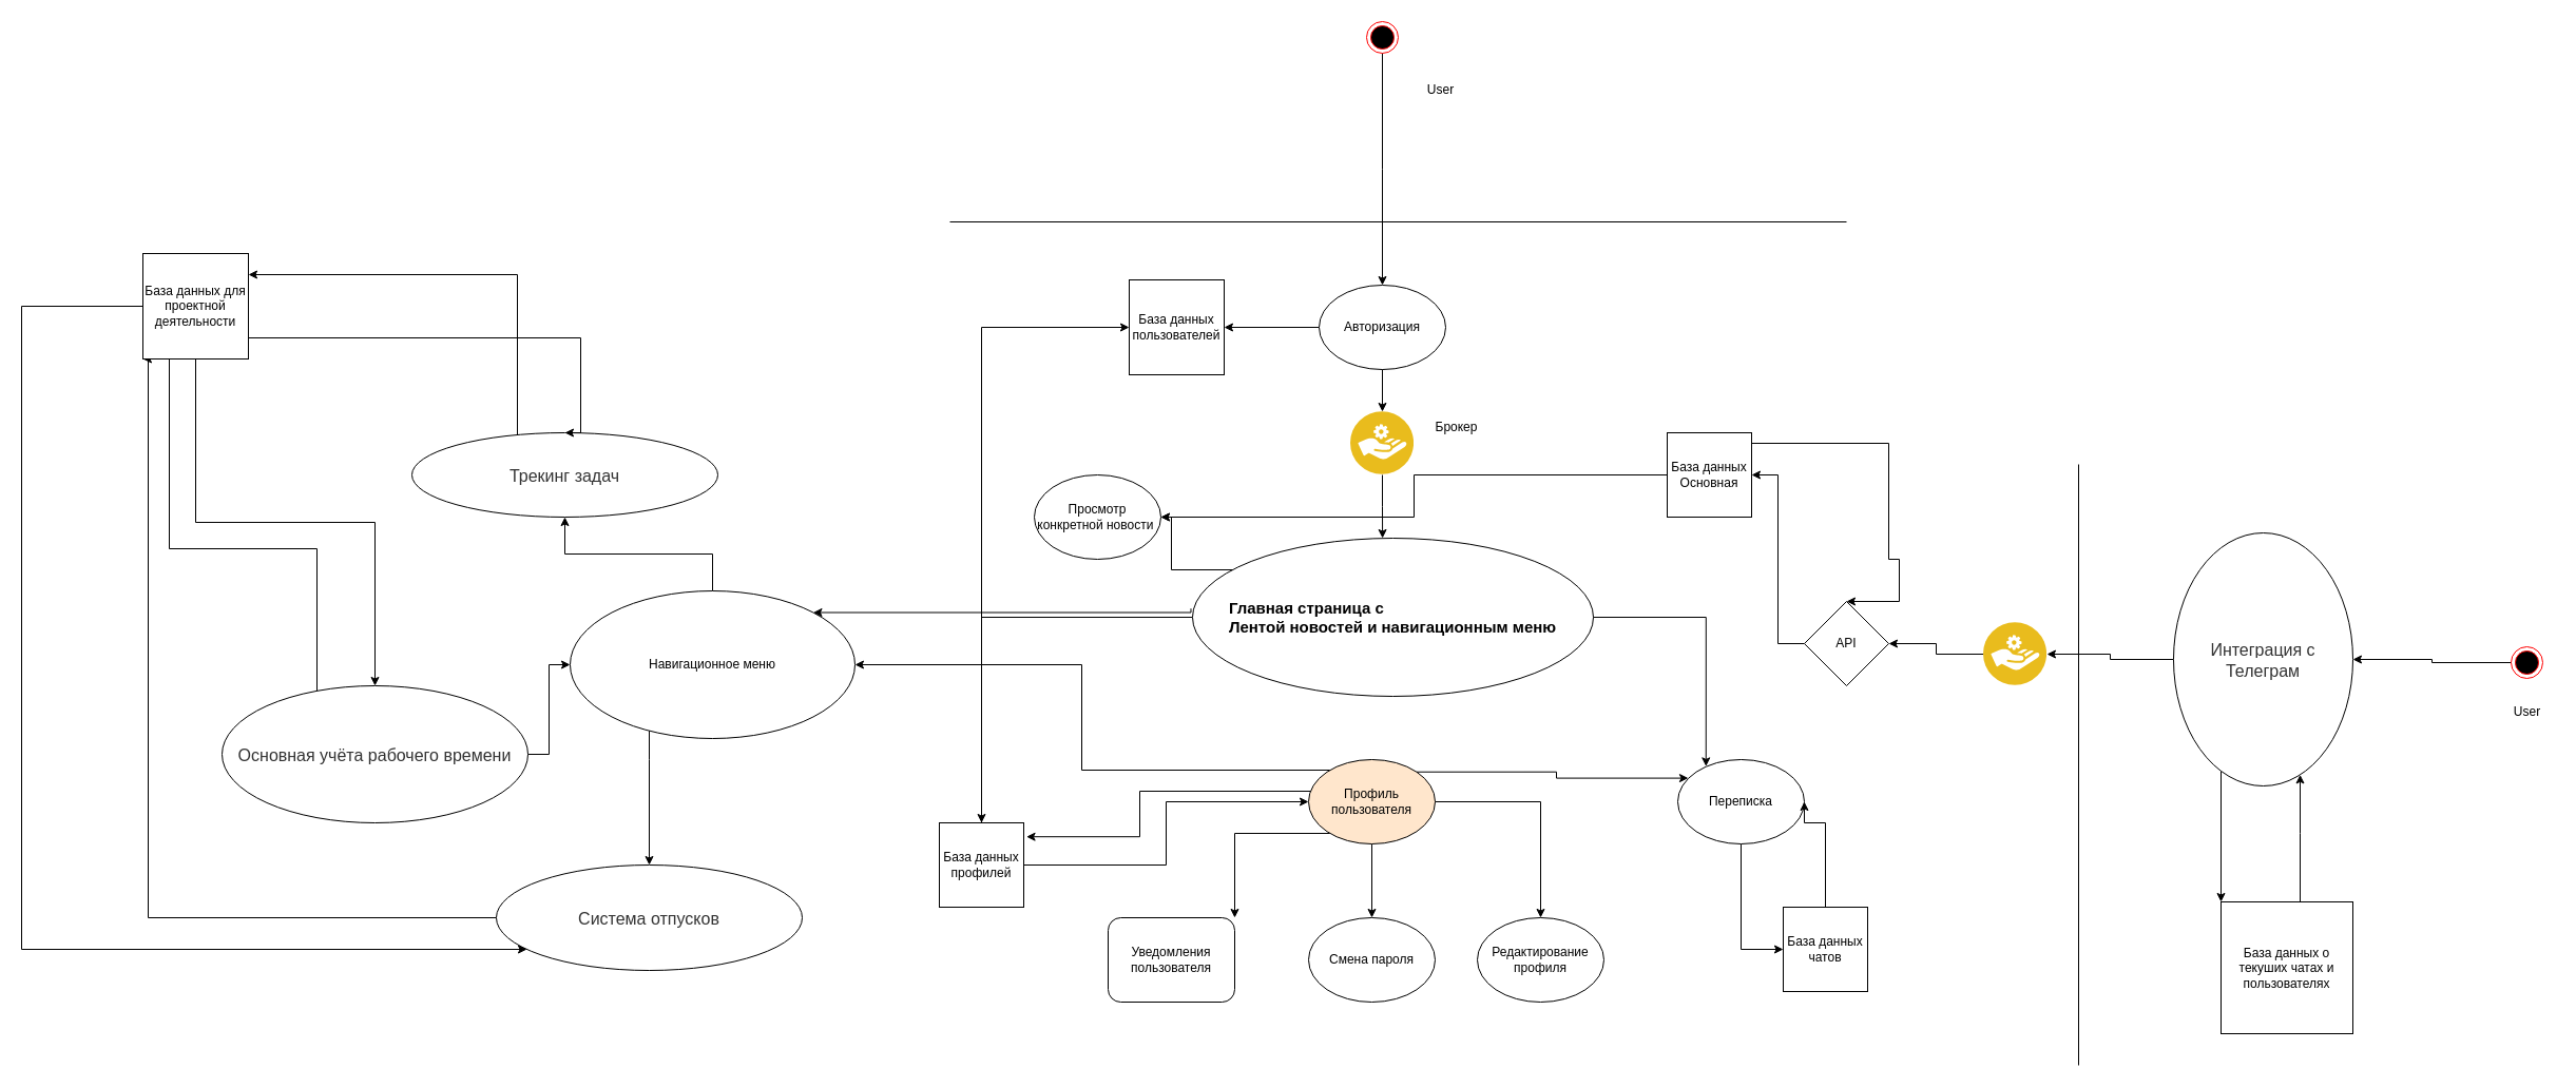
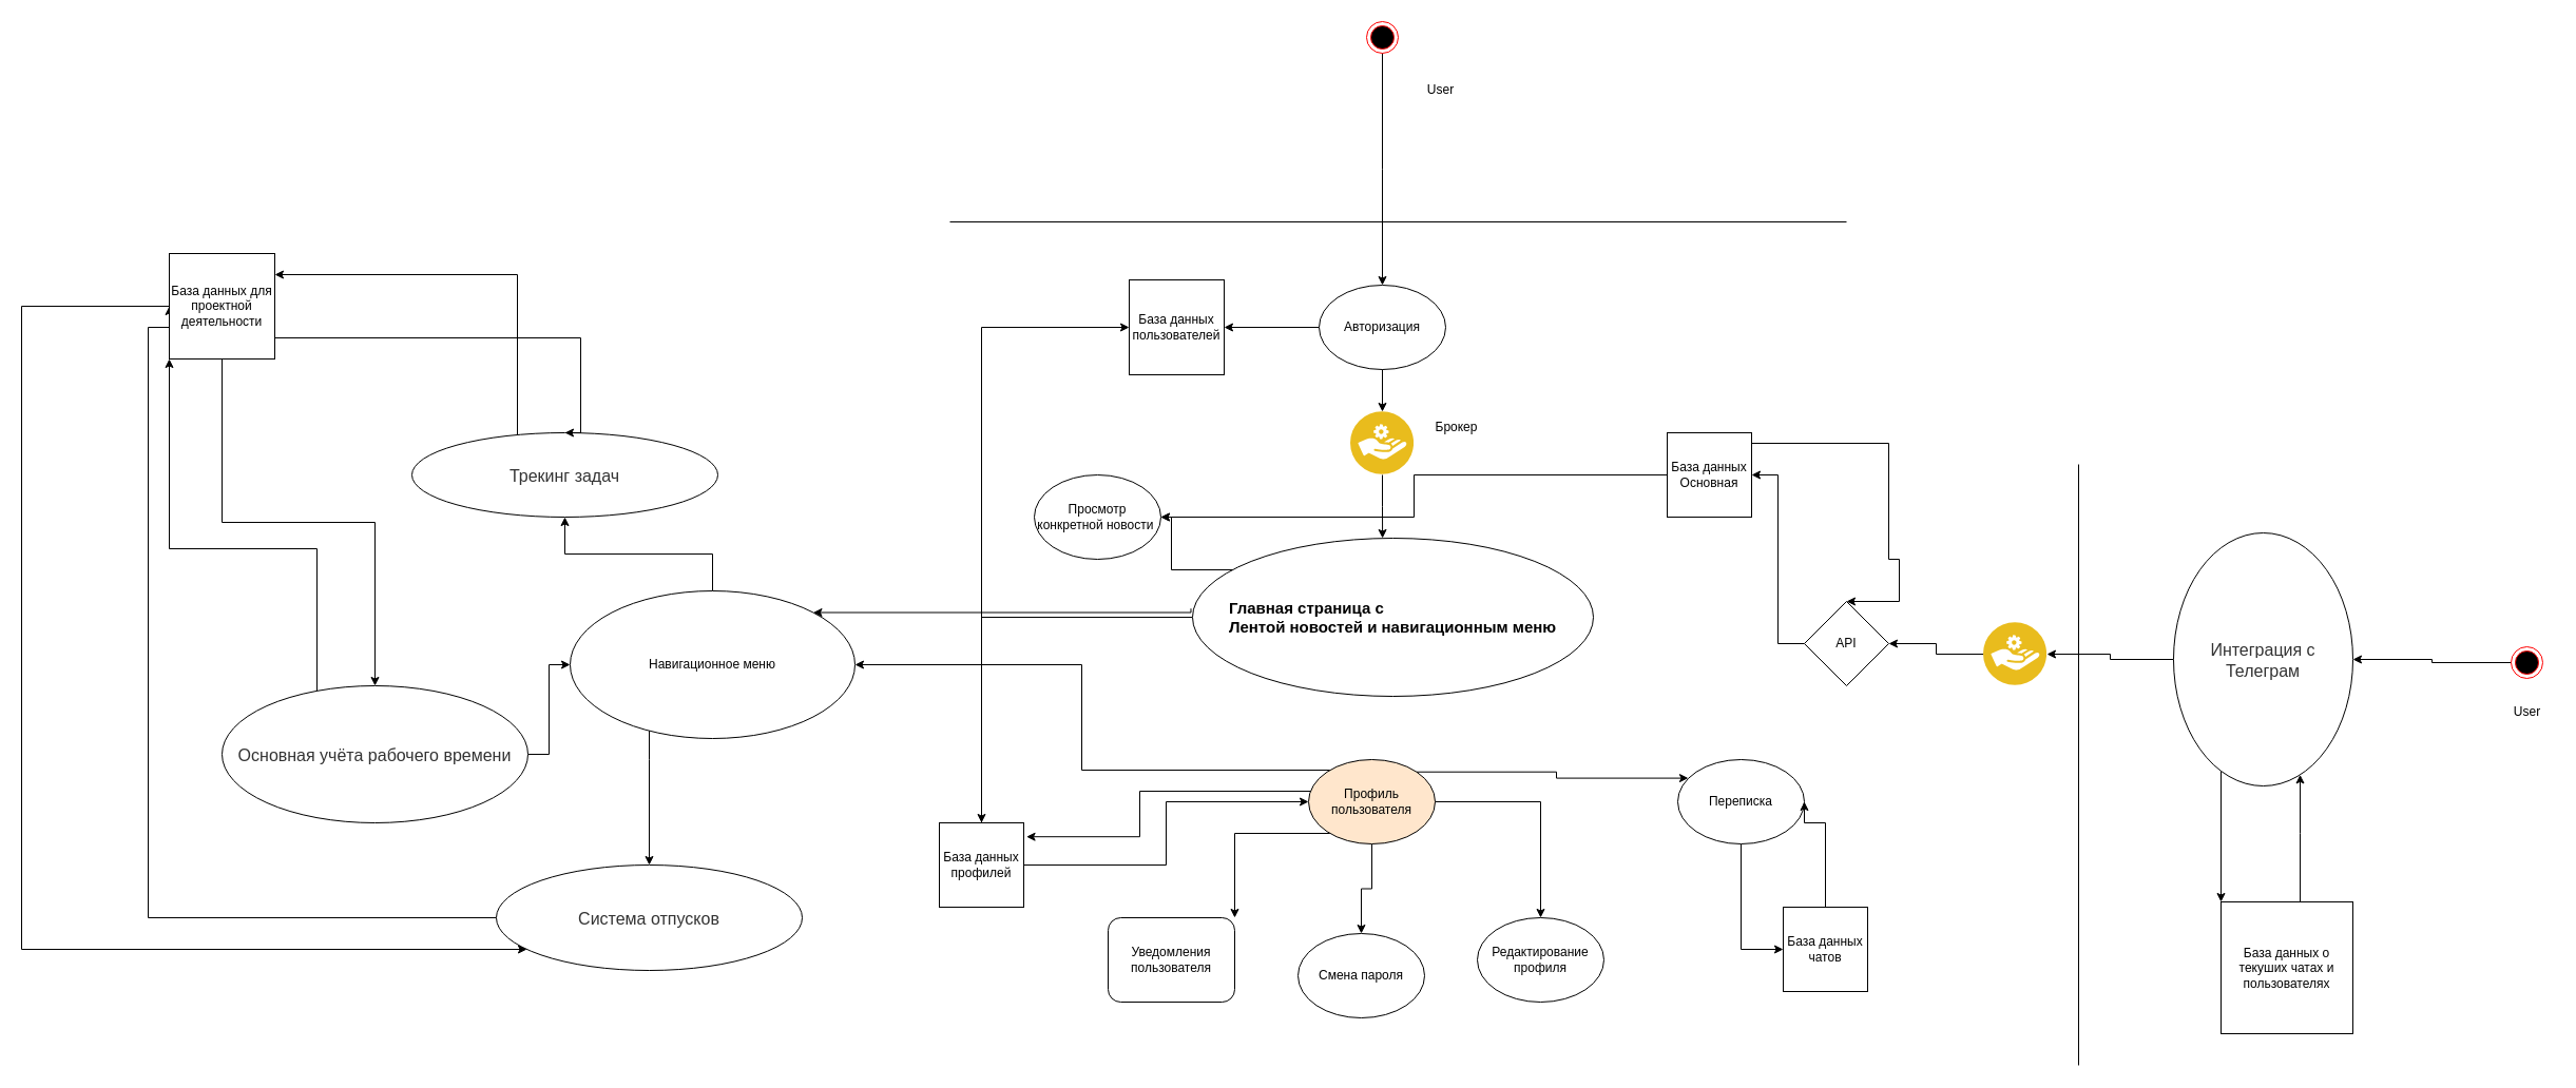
- <mxCell id="55" value="База данных для проектной деятельности" style="whiteSpace=wrap;html=1;aspect=fixed;" vertex="1" parent="1"><mxGeometry x="135" y="240" width="100" height="100" as="geometry" /></mxCell>
+ <mxCell id="55" value="База данных для проектной деятельности" style="whiteSpace=wrap;html=1;aspect=fixed;" vertex="1" parent="1"><mxGeometry x="160" y="240" width="100" height="100" as="geometry" /></mxCell>
- <mxCell id="25" style="edgeStyle=orthogonalEdgeStyle;rounded=0;orthogonalLoop=1;jettySize=auto;html=1;entryX=0.223;entryY=0.08;entryDx=0;entryDy=0;entryPerimeter=0;" edge="1" parent="1" source="12" target="24"><mxGeometry relative="1" as="geometry" /></mxCell>
- <mxCell id="19" value="Смена пароля" style="ellipse;whiteSpace=wrap;html=1;" vertex="1" parent="1"><mxGeometry x="1240" y="870" width="120" height="80" as="geometry" /></mxCell>
+ <mxCell id="19" value="Смена пароля" style="ellipse;whiteSpace=wrap;html=1;" vertex="1" parent="1"><mxGeometry x="1230" y="885" width="120" height="80" as="geometry" /></mxCell>
